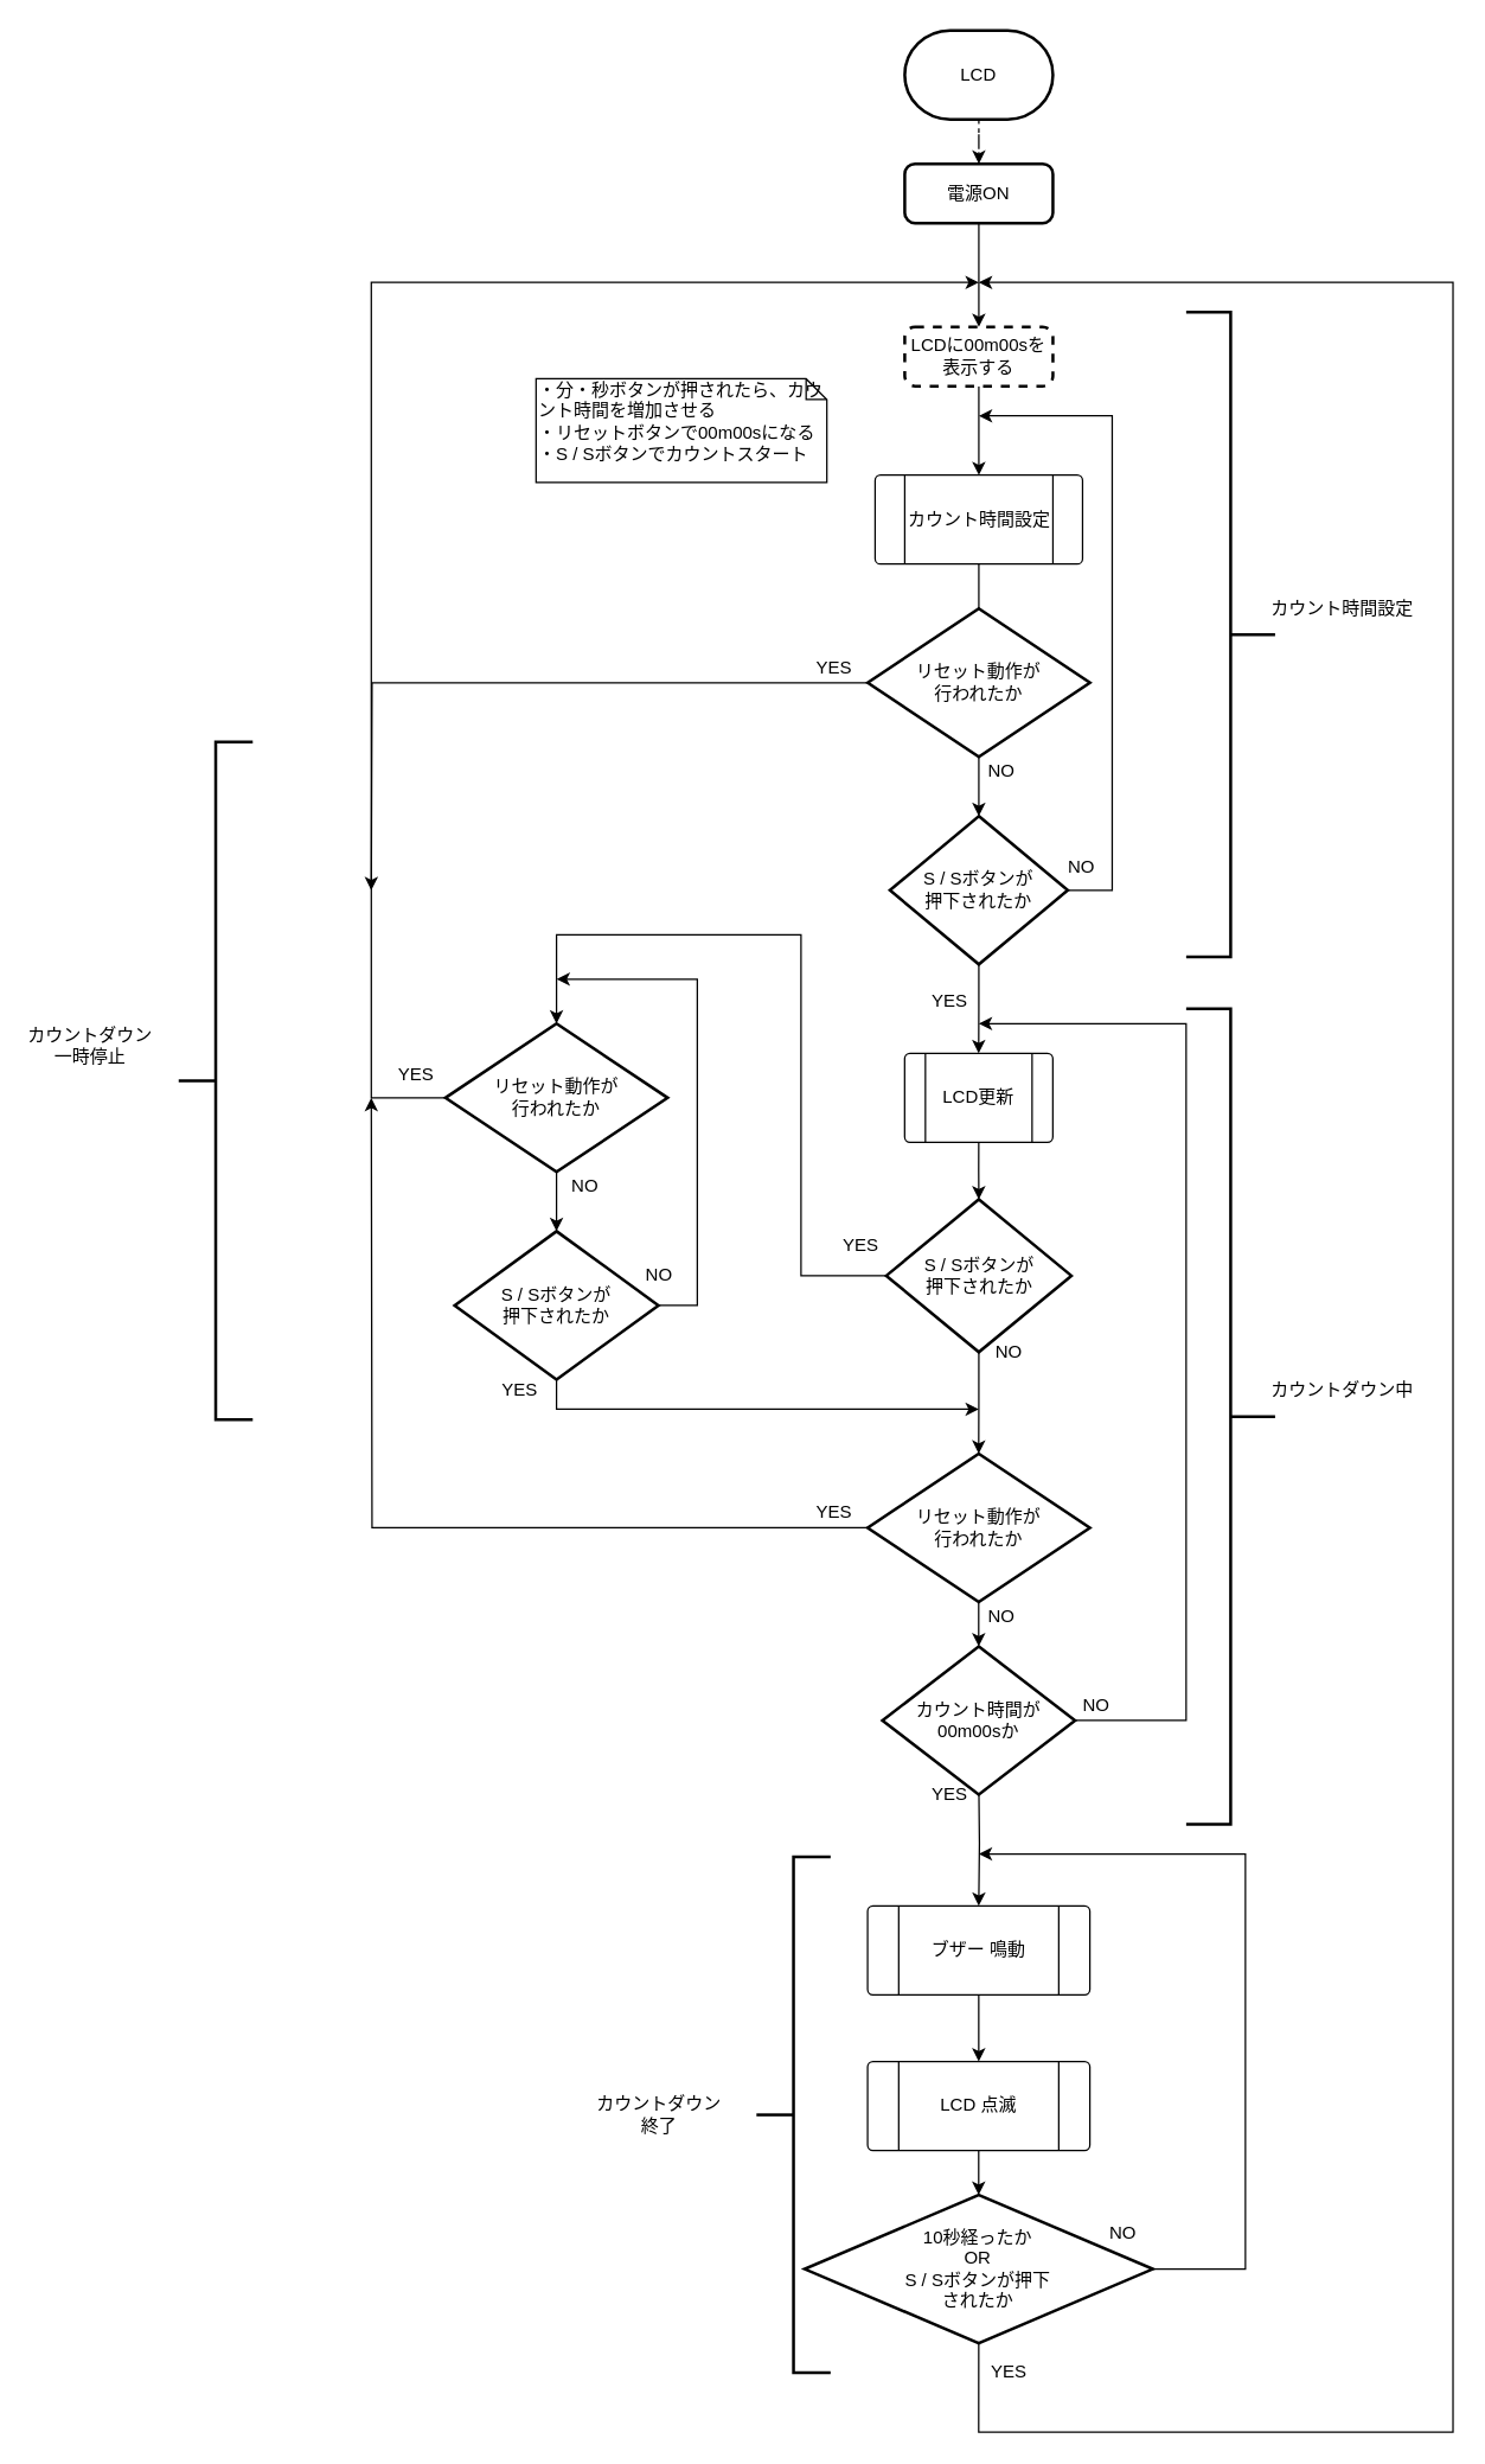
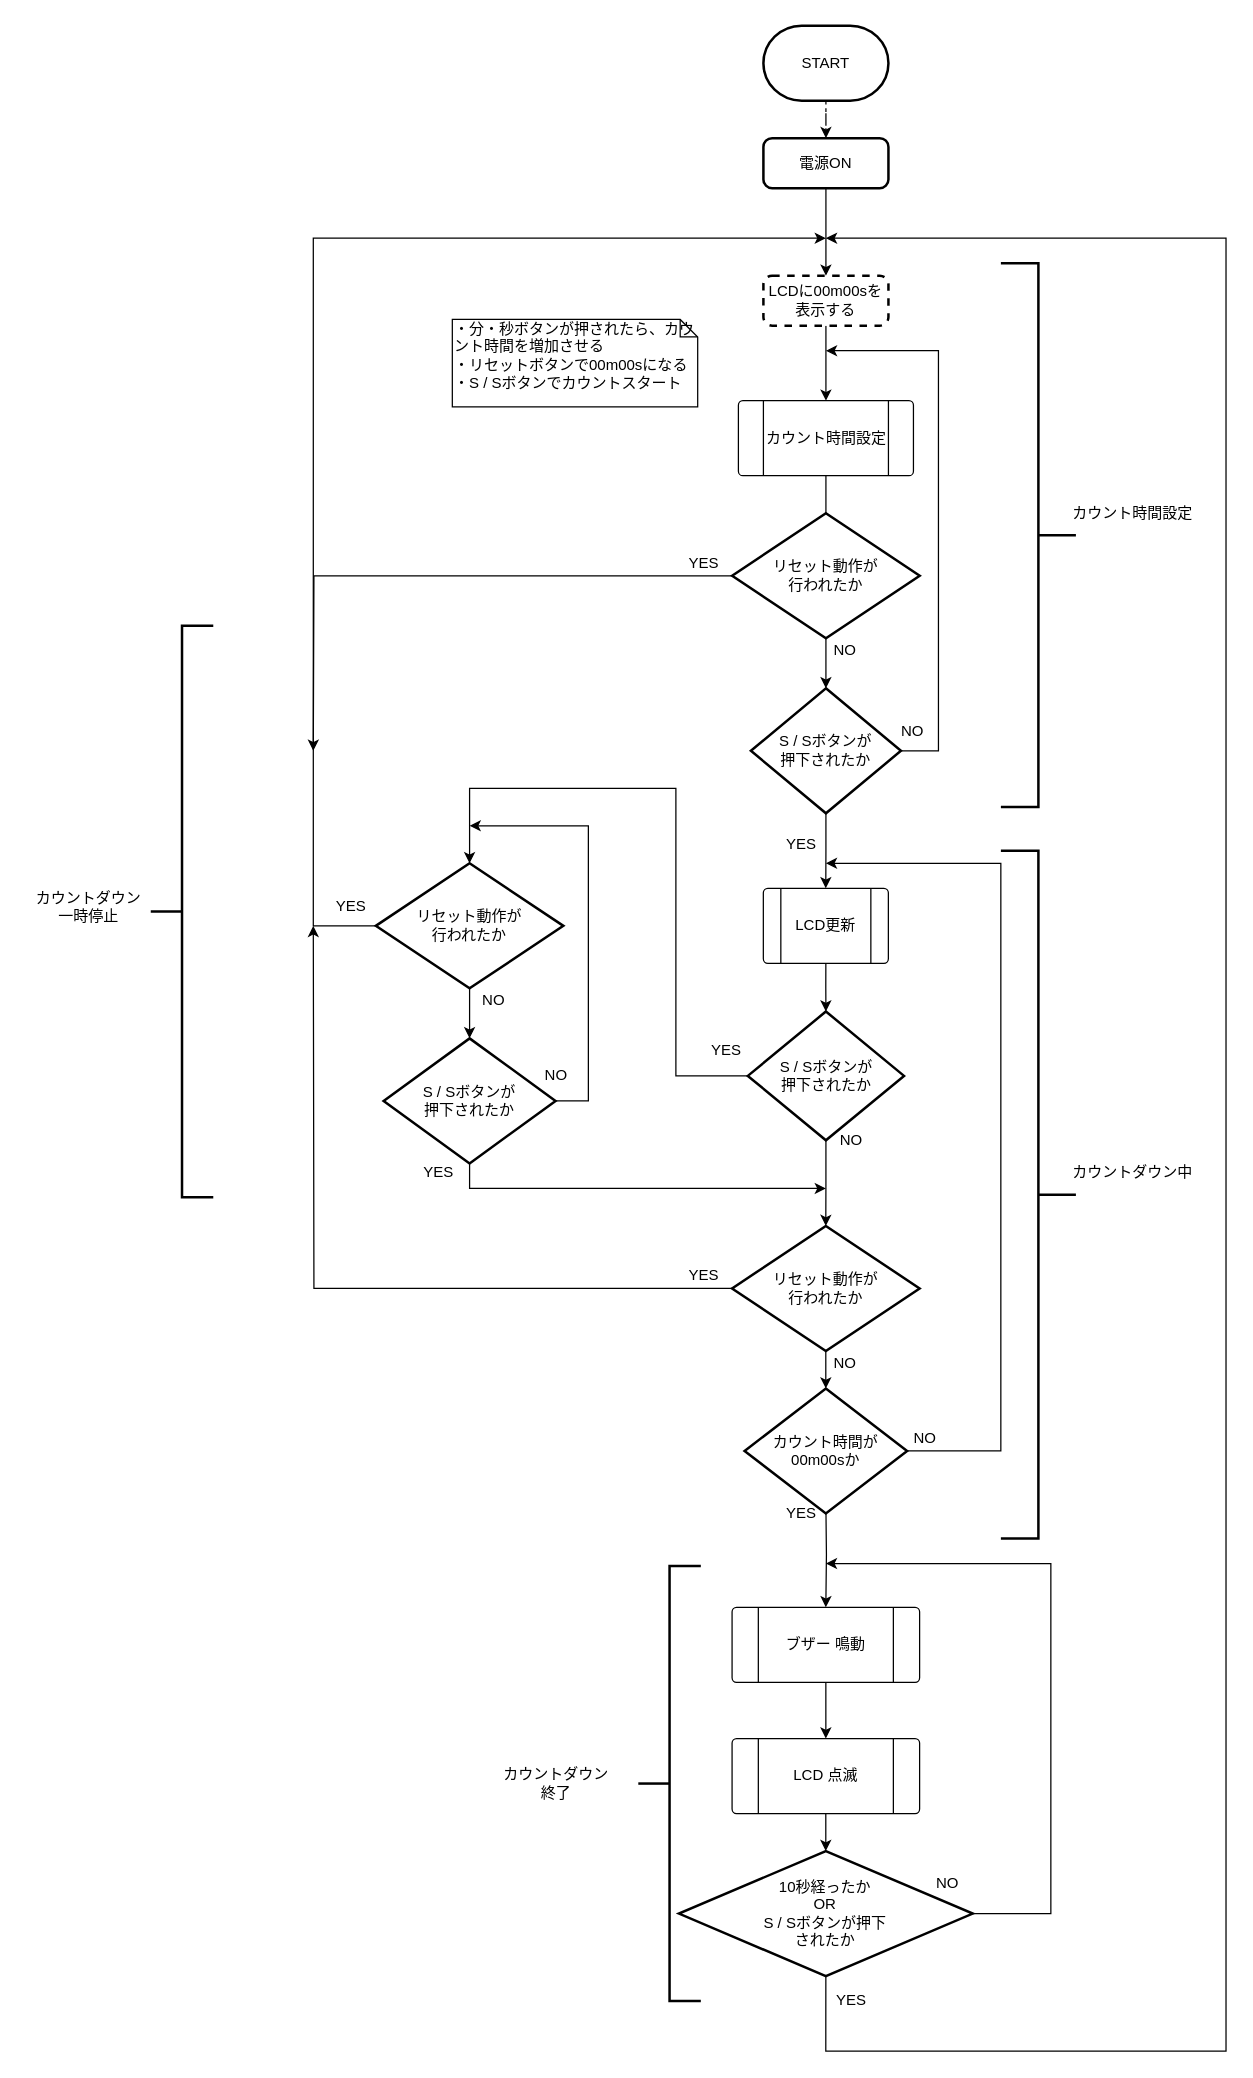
- <mxCell id="3" value="LCD" style="strokeWidth=2;html=1;shape=mxgraph.flowchart.terminator;whiteSpace=wrap;" parent="1" vertex="1"><mxGeometry x="610" y="20" width="100" height="60" as="geometry" /></mxCell>
+ <mxCell id="3" value="START" style="strokeWidth=2;html=1;shape=mxgraph.flowchart.terminator;whiteSpace=wrap;" parent="1" vertex="1"><mxGeometry x="610" y="20" width="100" height="60" as="geometry" /></mxCell>
- <mxCell id="40" value="カウントダウン&lt;br&gt;一時停止" style="text;html=1;align=center;verticalAlign=middle;resizable=0;points=[];autosize=1;" parent="1" vertex="1"><mxGeometry x="10" y="690" width="100" height="30" as="geometry" /></mxCell>
+ <mxCell id="40" value="カウントダウン&lt;br&gt;一時停止" style="text;html=1;align=center;verticalAlign=middle;resizable=0;points=[];autosize=1;" parent="1" vertex="1"><mxGeometry x="20" y="710" width="100" height="30" as="geometry" /></mxCell>
